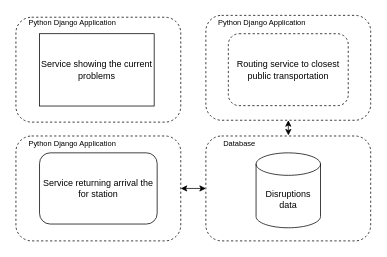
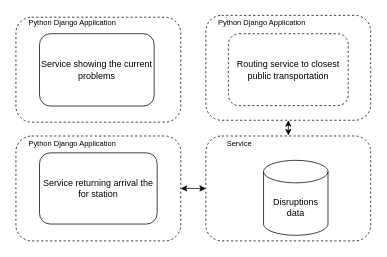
- <mxCell id="5" value="Service showing the current problems" style="whiteSpace=wrap;html=1;rounded=0;" parent="1" vertex="1"><mxGeometry x="52" y="44.5" width="153" height="96.5" as="geometry" /></mxCell>
+ <mxCell id="5" value="Service showing the current problems" style="rounded=1;whiteSpace=wrap;html=1;" parent="1" vertex="1"><mxGeometry x="52" y="44.5" width="153" height="96.5" as="geometry" /></mxCell>
- <mxCell id="13" value="Database" style="text;html=1;align=center;verticalAlign=middle;whiteSpace=wrap;rounded=0;fontSize=10;" vertex="1" parent="1"><mxGeometry x="250" y="181" width="138" height="20" as="geometry" /></mxCell>
+ <mxCell id="13" value="Service" style="text;html=1;align=center;verticalAlign=middle;whiteSpace=wrap;rounded=0;fontSize=10;" vertex="1" parent="1"><mxGeometry x="250" y="181" width="138" height="20" as="geometry" /></mxCell>
- <mxCell id="7" value="Disruptions data" style="shape=cylinder3;whiteSpace=wrap;html=1;boundedLbl=1;backgroundOutline=1;size=15;" parent="1" vertex="1"><mxGeometry x="341" y="203.5" width="86" height="100" as="geometry" /></mxCell>
+ <mxCell id="7" value="Disruptions data" style="shape=cylinder3;whiteSpace=wrap;html=1;boundedLbl=1;backgroundOutline=1;size=15;" parent="1" vertex="1"><mxGeometry x="351" y="213.5" width="86" height="100" as="geometry" /></mxCell>
